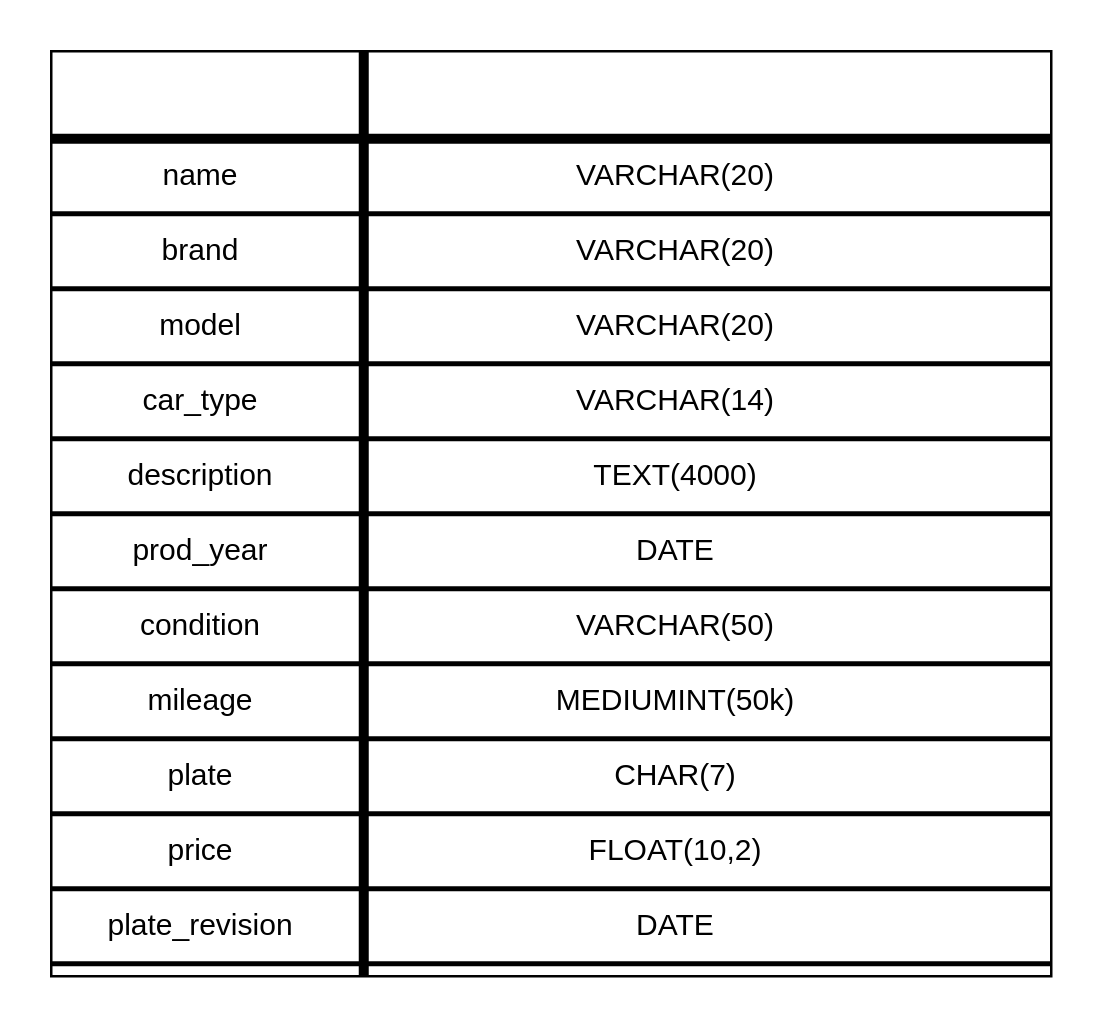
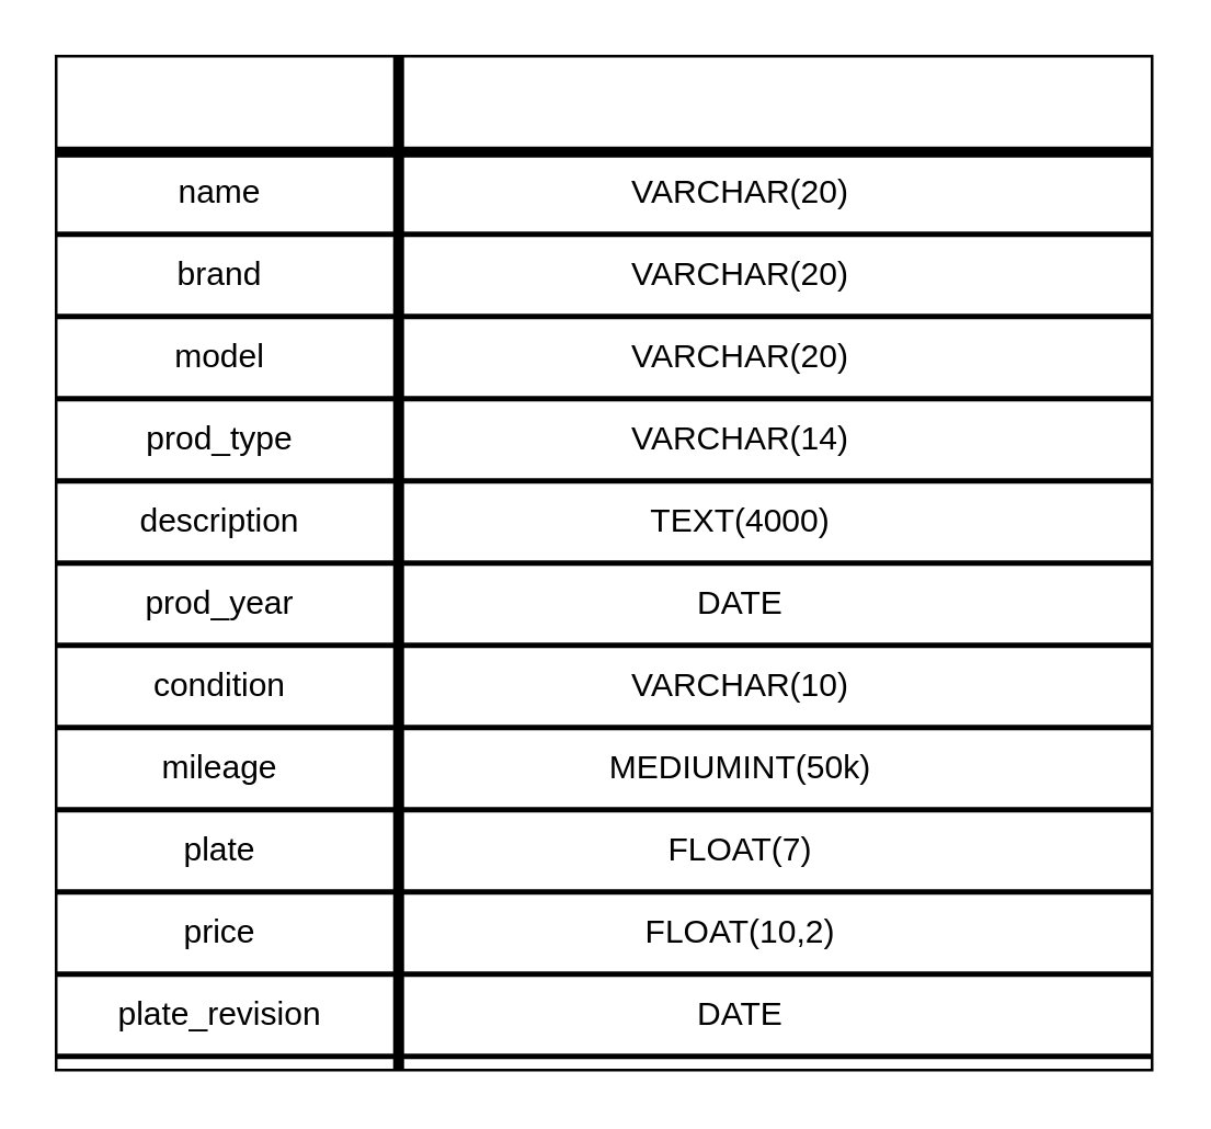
- <mxCell id="18" value="car_type" style="text;html=1;strokeColor=none;fillColor=none;align=center;verticalAlign=middle;whiteSpace=wrap;rounded=0;" vertex="1" parent="1"><mxGeometry x="50" y="140" width="60" height="40" as="geometry" /></mxCell>
+ <mxCell id="18" value="prod_type" style="text;html=1;strokeColor=none;fillColor=none;align=center;verticalAlign=middle;whiteSpace=wrap;rounded=0;" vertex="1" parent="1"><mxGeometry x="50" y="140" width="60" height="40" as="geometry" /></mxCell>
- <mxCell id="32" value="VARCHAR(50)" style="text;html=1;strokeColor=none;fillColor=none;align=center;verticalAlign=middle;whiteSpace=wrap;rounded=0;" vertex="1" parent="1"><mxGeometry x="240" y="230" width="60" height="40" as="geometry" /></mxCell>
+ <mxCell id="32" value="VARCHAR(10)" style="text;html=1;strokeColor=none;fillColor=none;align=center;verticalAlign=middle;whiteSpace=wrap;rounded=0;" vertex="1" parent="1"><mxGeometry x="240" y="230" width="60" height="40" as="geometry" /></mxCell>
- <mxCell id="34" value="CHAR(7)" style="text;html=1;strokeColor=none;fillColor=none;align=center;verticalAlign=middle;whiteSpace=wrap;rounded=0;" vertex="1" parent="1"><mxGeometry x="240" y="290" width="60" height="40" as="geometry" /></mxCell>
+ <mxCell id="34" value="FLOAT(7)" style="text;html=1;strokeColor=none;fillColor=none;align=center;verticalAlign=middle;whiteSpace=wrap;rounded=0;" vertex="1" parent="1"><mxGeometry x="240" y="290" width="60" height="40" as="geometry" /></mxCell>
